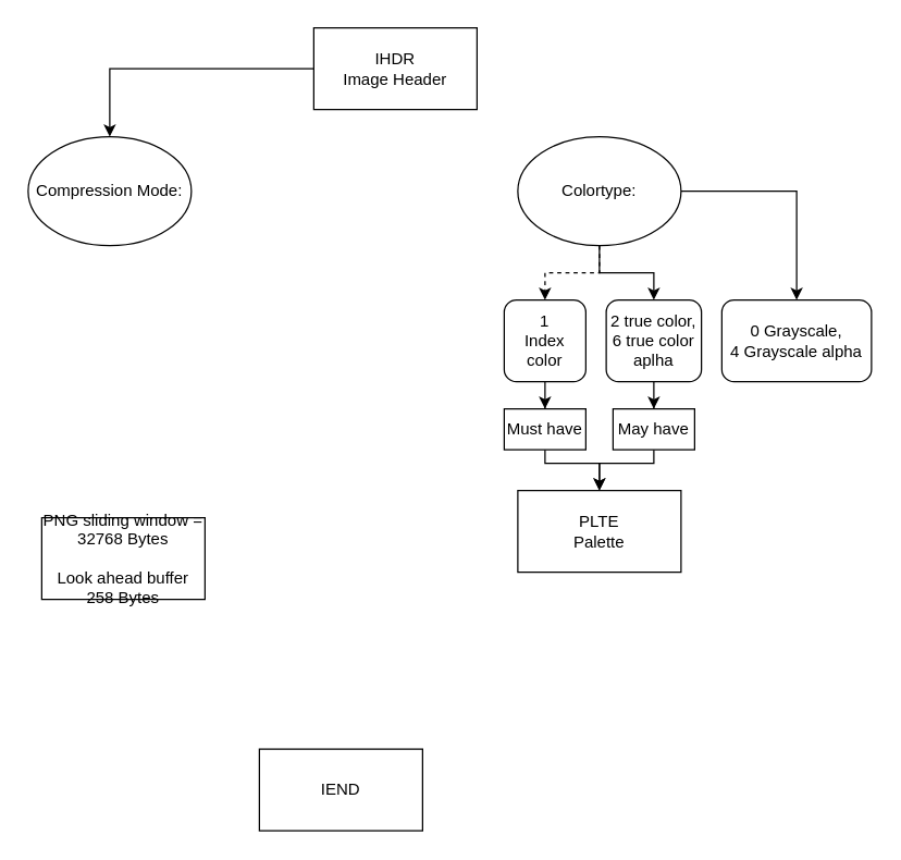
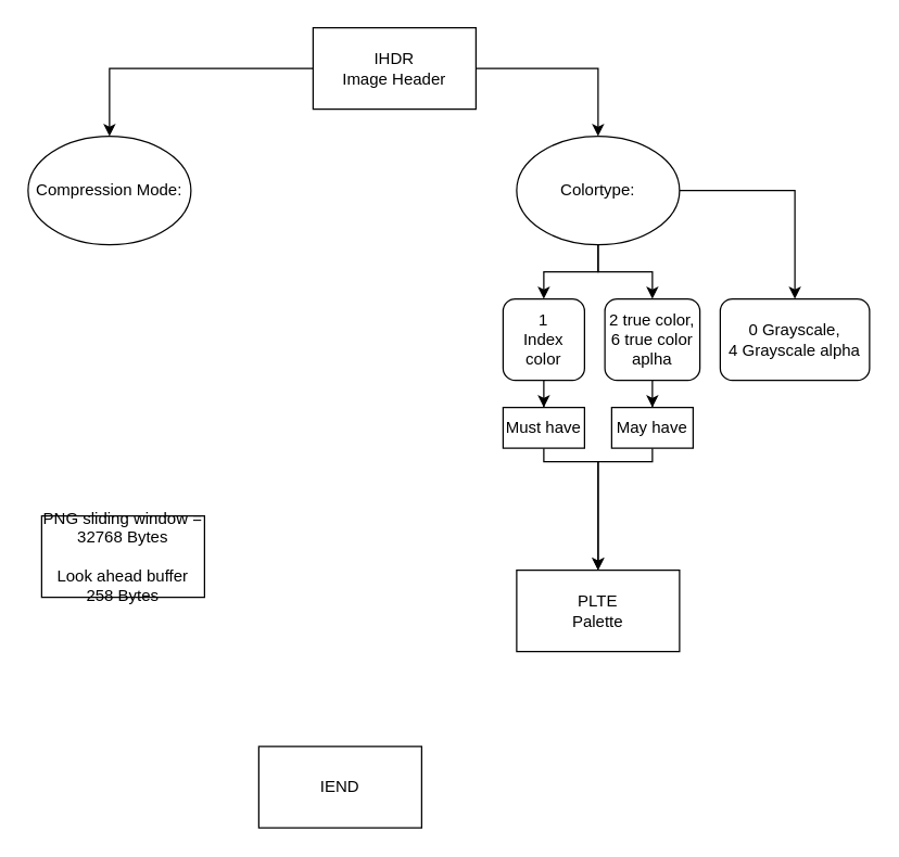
+ <mxCell id="2" value="" style="edgeStyle=orthogonalEdgeStyle;rounded=0;orthogonalLoop=1;jettySize=auto;html=1;" edge="1" parent="1" source="4" target="9"><mxGeometry relative="1" as="geometry" /></mxCell>
- <mxCell id="6" value="" style="edgeStyle=orthogonalEdgeStyle;rounded=0;orthogonalLoop=1;jettySize=auto;html=1;dashed=1;" edge="1" parent="1" source="9" target="11"><mxGeometry relative="1" as="geometry" /></mxCell>
+ <mxCell id="6" value="" style="edgeStyle=orthogonalEdgeStyle;rounded=0;orthogonalLoop=1;jettySize=auto;html=1;" edge="1" parent="1" source="9" target="11"><mxGeometry relative="1" as="geometry" /></mxCell>
- <mxCell id="5" value="&lt;div&gt;PLTE&lt;/div&gt;&lt;div&gt;Palette&lt;br&gt;&lt;/div&gt;" style="rounded=0;whiteSpace=wrap;html=1;" vertex="1" parent="1"><mxGeometry x="380" y="360" width="120" height="60" as="geometry" /></mxCell>
+ <mxCell id="5" value="&lt;div&gt;PLTE&lt;/div&gt;&lt;div&gt;Palette&lt;br&gt;&lt;/div&gt;" style="rounded=0;whiteSpace=wrap;html=1;" vertex="1" parent="1"><mxGeometry x="380" y="420" width="120" height="60" as="geometry" /></mxCell>
